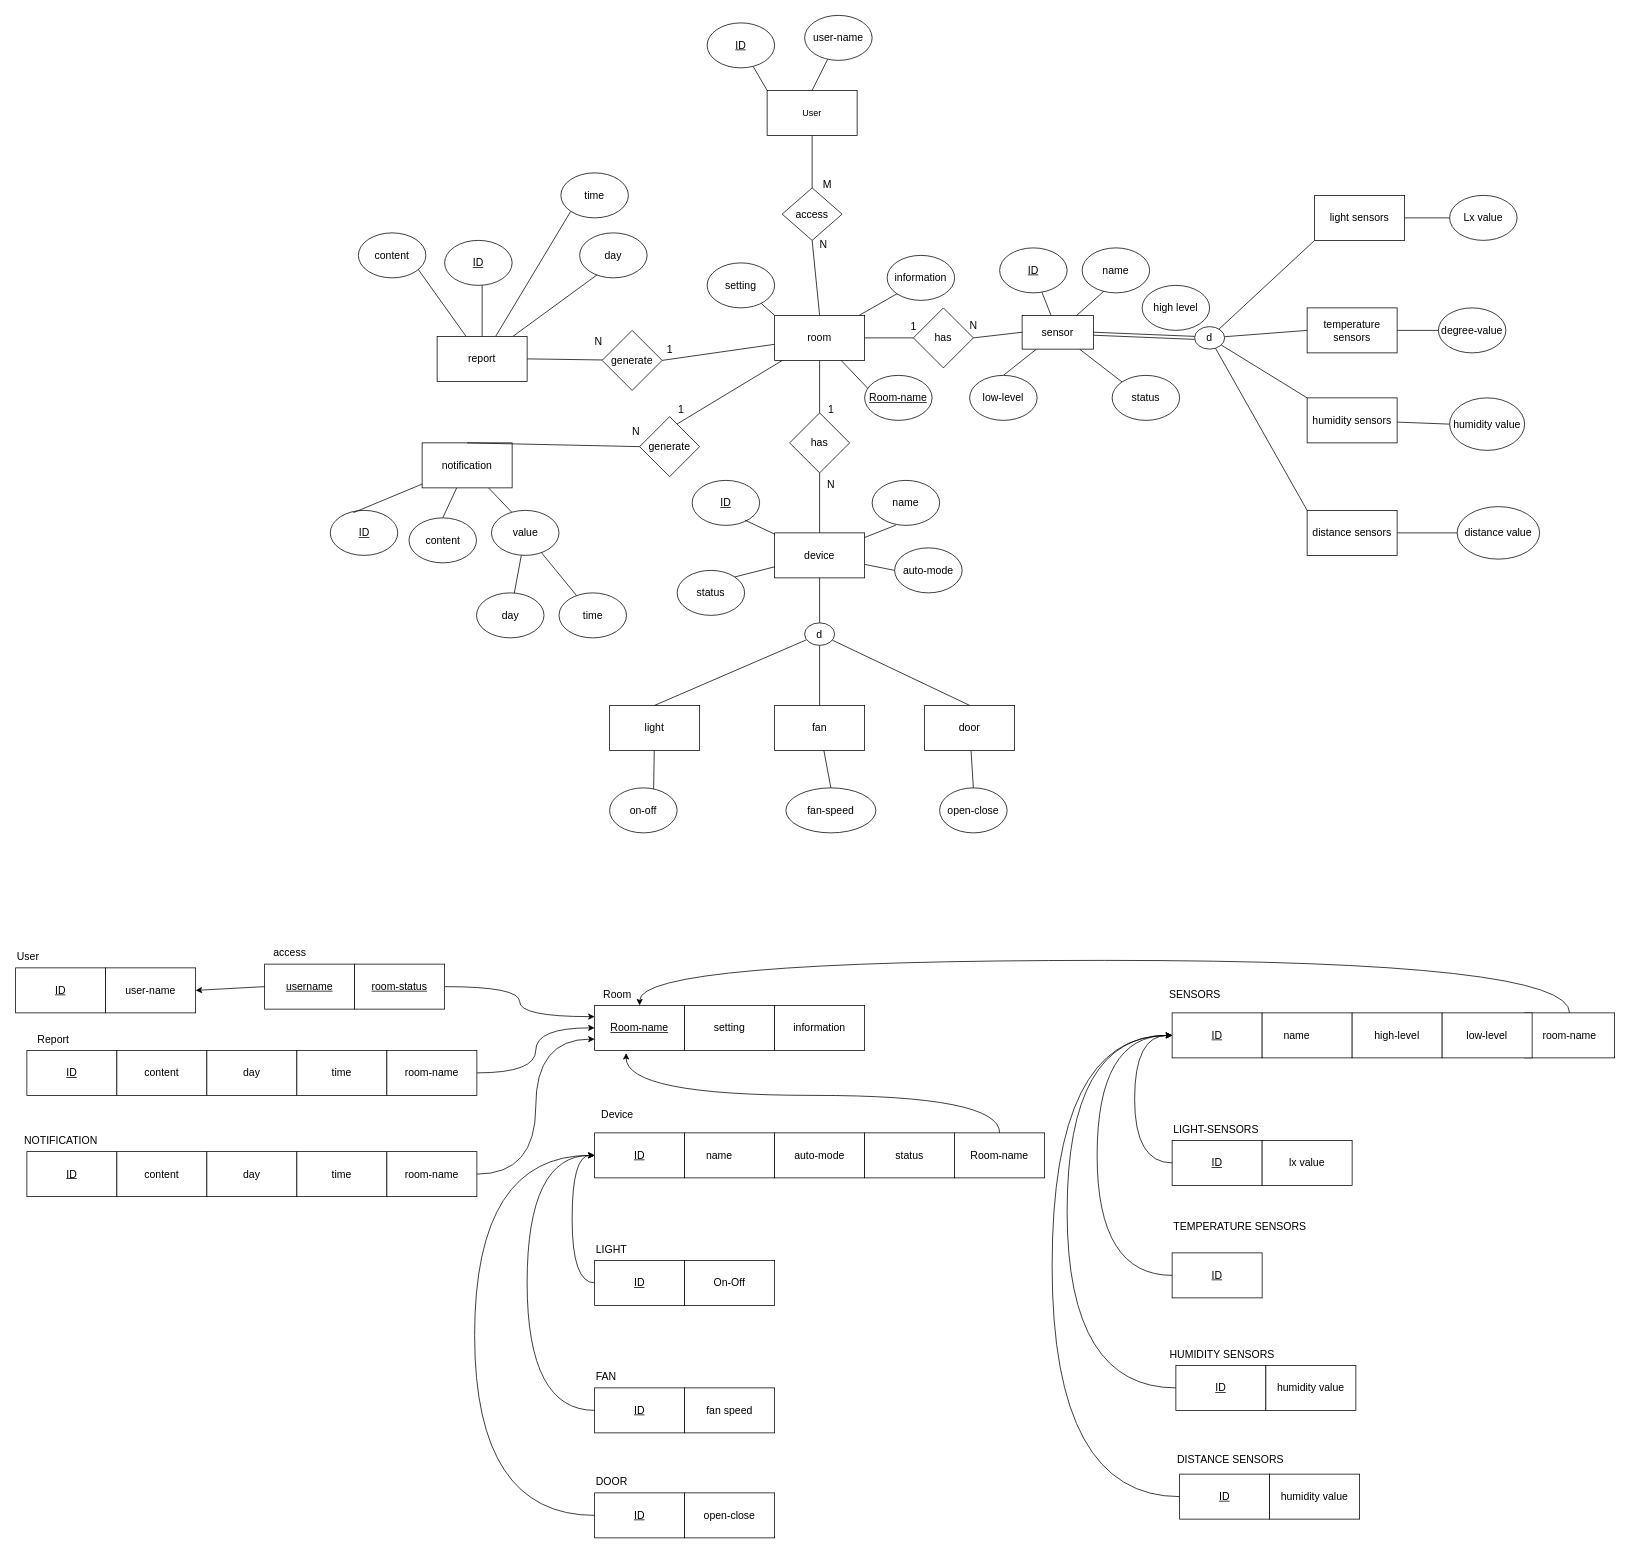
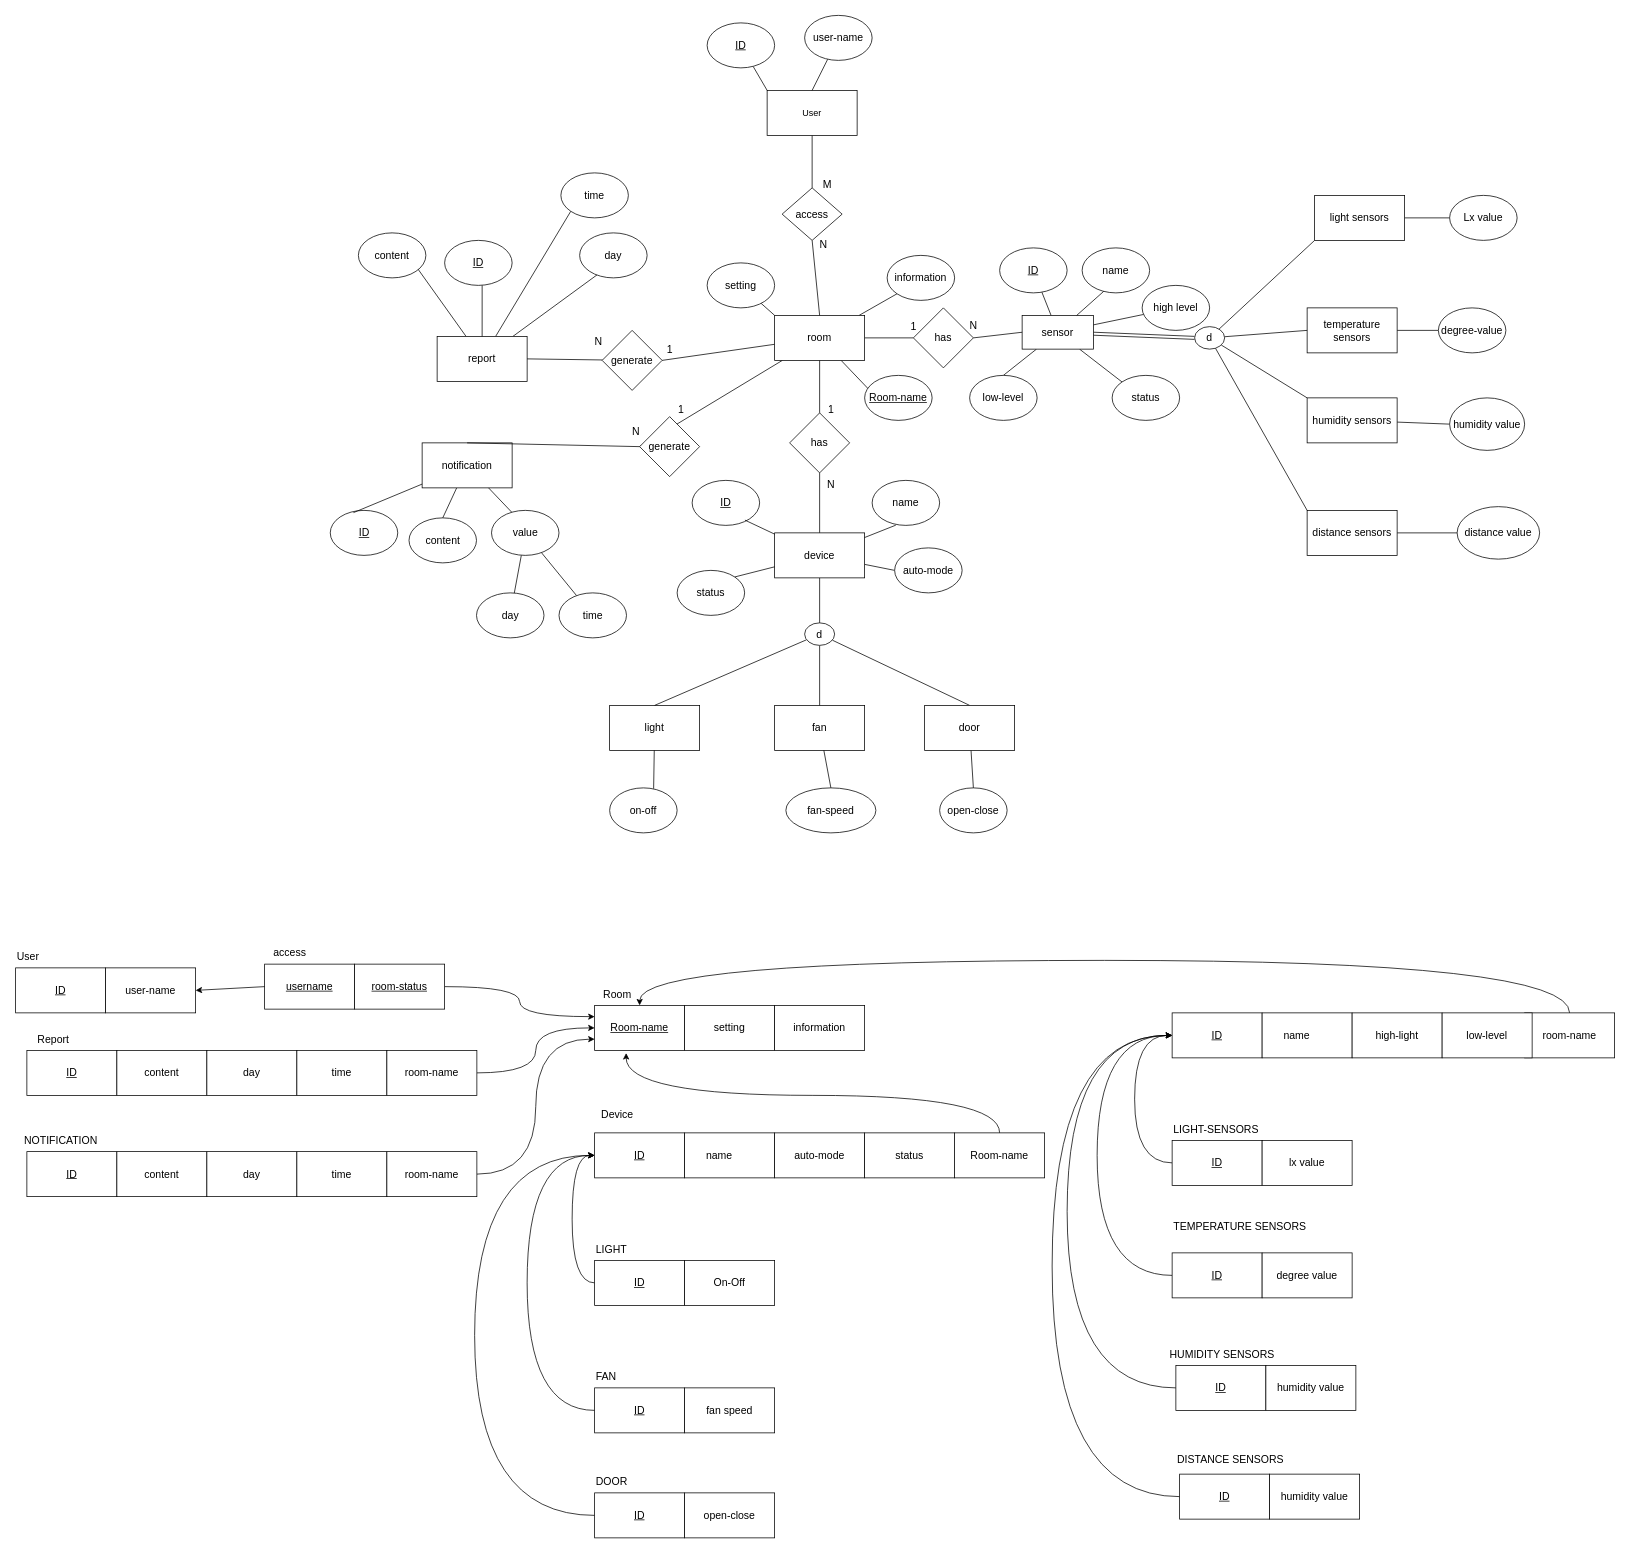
+ <mxCell id="28" style="edgeStyle=none;rounded=0;orthogonalLoop=1;jettySize=auto;html=1;strokeColor=default;align=center;verticalAlign=middle;fontFamily=Helvetica;fontSize=14;fontColor=default;labelBackgroundColor=default;endArrow=none;" parent="1" source="29" target="138" edge="1"><mxGeometry relative="1" as="geometry"><mxPoint x="1512" y="440" as="targetPoint" /></mxGeometry></mxCell>
- <mxCell id="99" value="SENSORS" style="text;html=1;align=center;verticalAlign=middle;resizable=0;points=[];autosize=1;strokeColor=none;fillColor=none;fontSize=14;" parent="1" vertex="1"><mxGeometry x="1547" y="1310" width="90" height="30" as="geometry" /></mxCell>
- <mxCell id="160" value="high-level" style="rounded=0;whiteSpace=wrap;html=1;fontSize=14;" parent="1" vertex="1"><mxGeometry x="1802" y="1350" width="120" height="60" as="geometry" /></mxCell>
+ <mxCell id="160" value="high-light" style="rounded=0;whiteSpace=wrap;html=1;fontSize=14;" parent="1" vertex="1"><mxGeometry x="1802" y="1350" width="120" height="60" as="geometry" /></mxCell>
+ <mxCell id="107" value="degree value" style="rounded=0;whiteSpace=wrap;html=1;fontSize=14;" parent="1" vertex="1"><mxGeometry x="1682" y="1670" width="120" height="60" as="geometry" /></mxCell>
